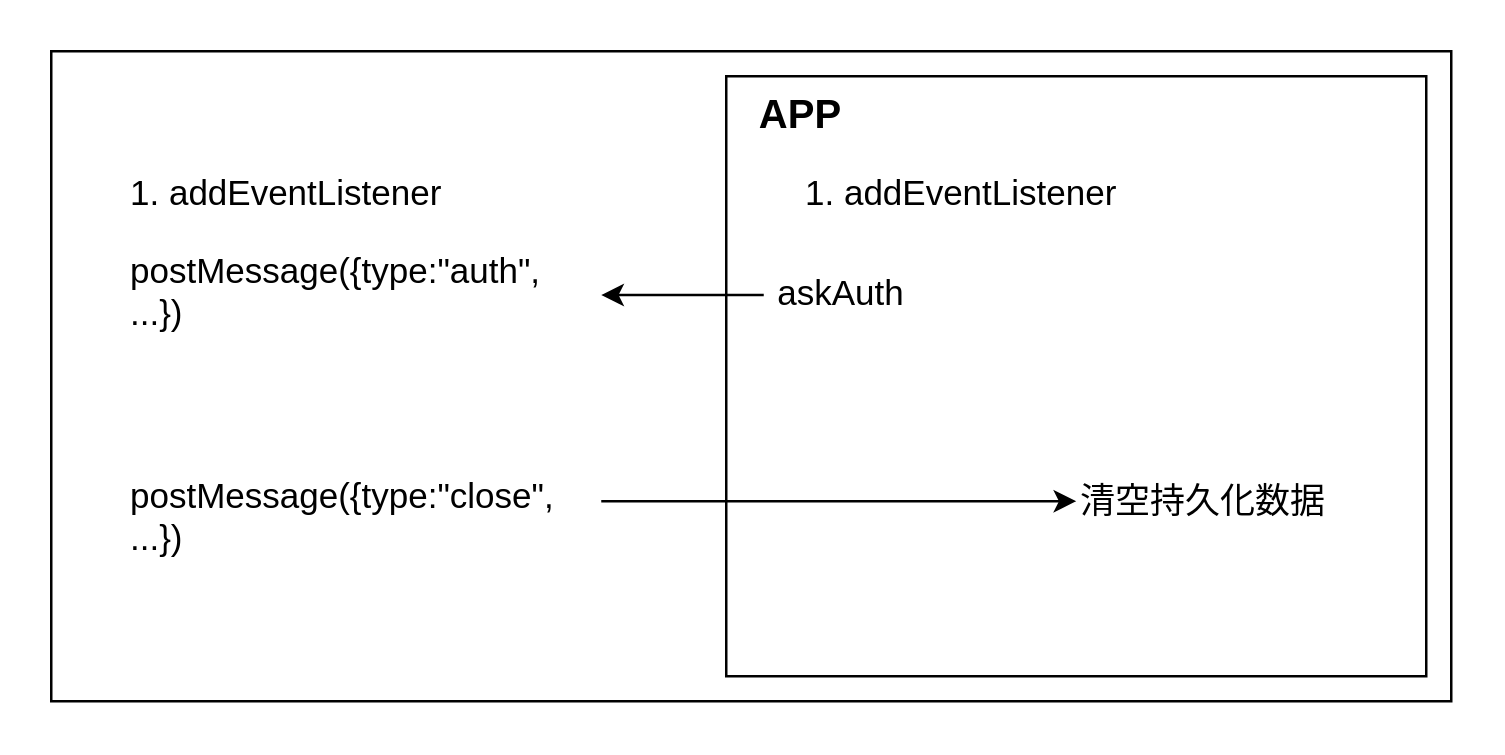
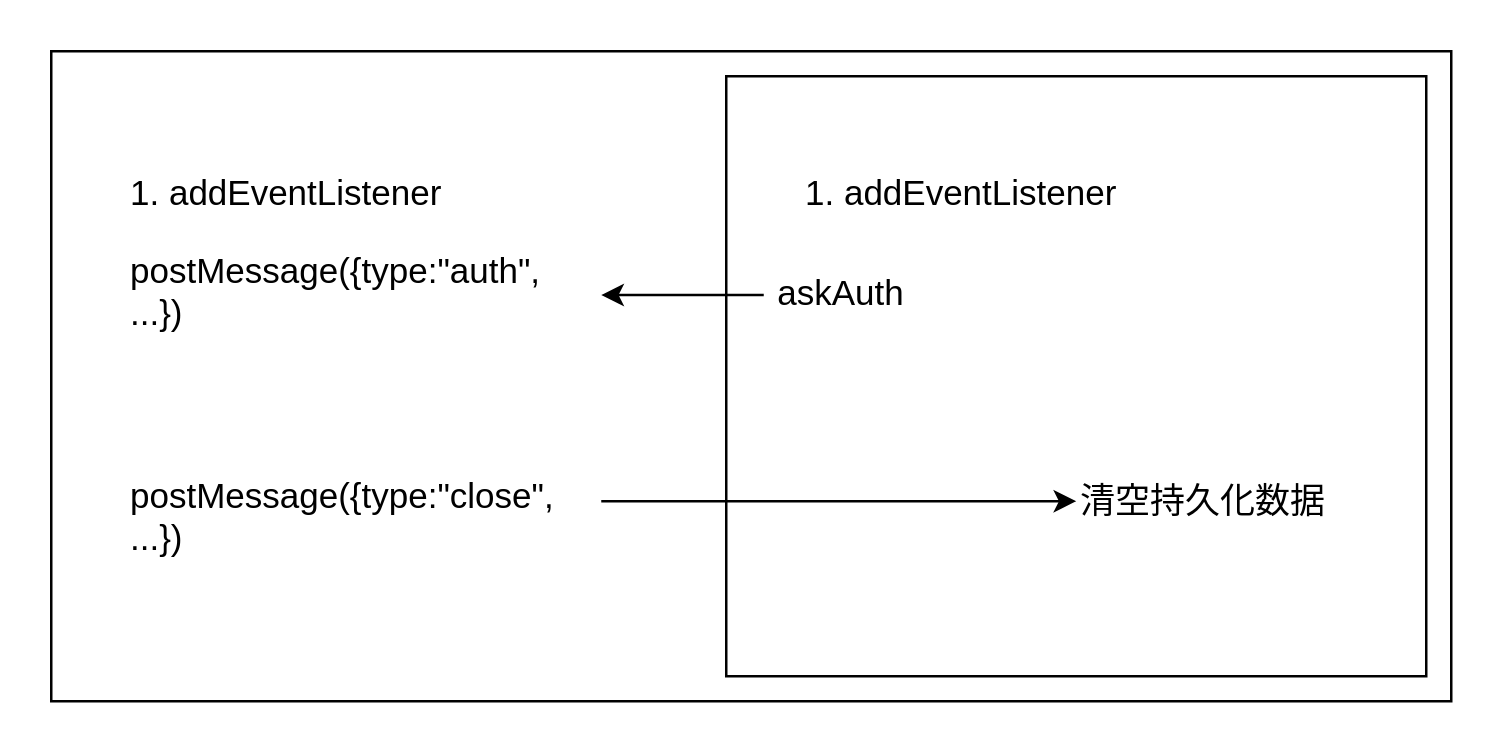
- <mxCell id="4" value="APP" style="text;html=1;align=center;verticalAlign=middle;whiteSpace=wrap;rounded=0;fontSize=16;fontStyle=1" vertex="1" parent="1"><mxGeometry x="290" y="30" width="60" height="30" as="geometry" /></mxCell>
